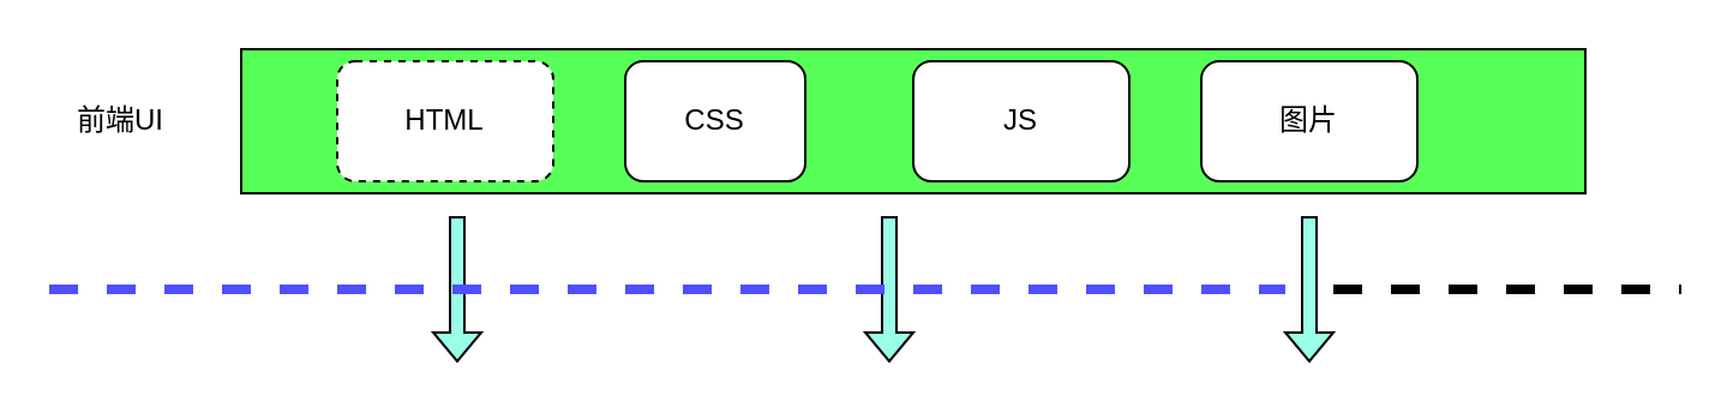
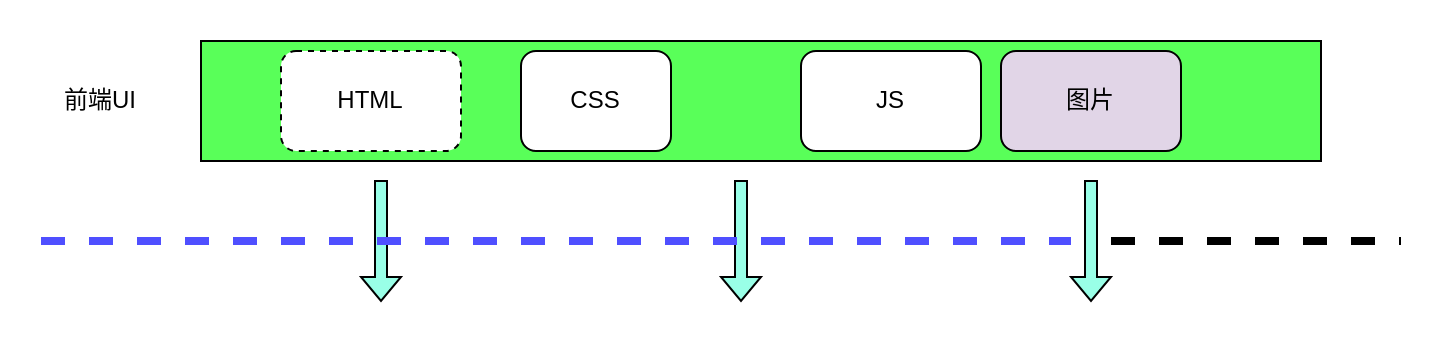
- <mxCell id="5" value="JS" style="rounded=1;whiteSpace=wrap;html=1;fillColor=#FFFFFF;" vertex="1" parent="1"><mxGeometry x="380" y="25" width="90" height="50" as="geometry" /></mxCell>
+ <mxCell id="5" value="JS" style="rounded=1;whiteSpace=wrap;html=1;fillColor=#FFFFFF;" vertex="1" parent="1"><mxGeometry x="400" y="25" width="90" height="50" as="geometry" /></mxCell>
- <mxCell id="6" value="图片" style="rounded=1;whiteSpace=wrap;html=1;fillColor=#FFFFFF;" vertex="1" parent="1"><mxGeometry x="500" y="25" width="90" height="50" as="geometry" /></mxCell>
+ <mxCell id="6" value="图片" style="rounded=1;whiteSpace=wrap;html=1;fillColor=#e1d5e7;" vertex="1" parent="1"><mxGeometry x="500" y="25" width="90" height="50" as="geometry" /></mxCell>
